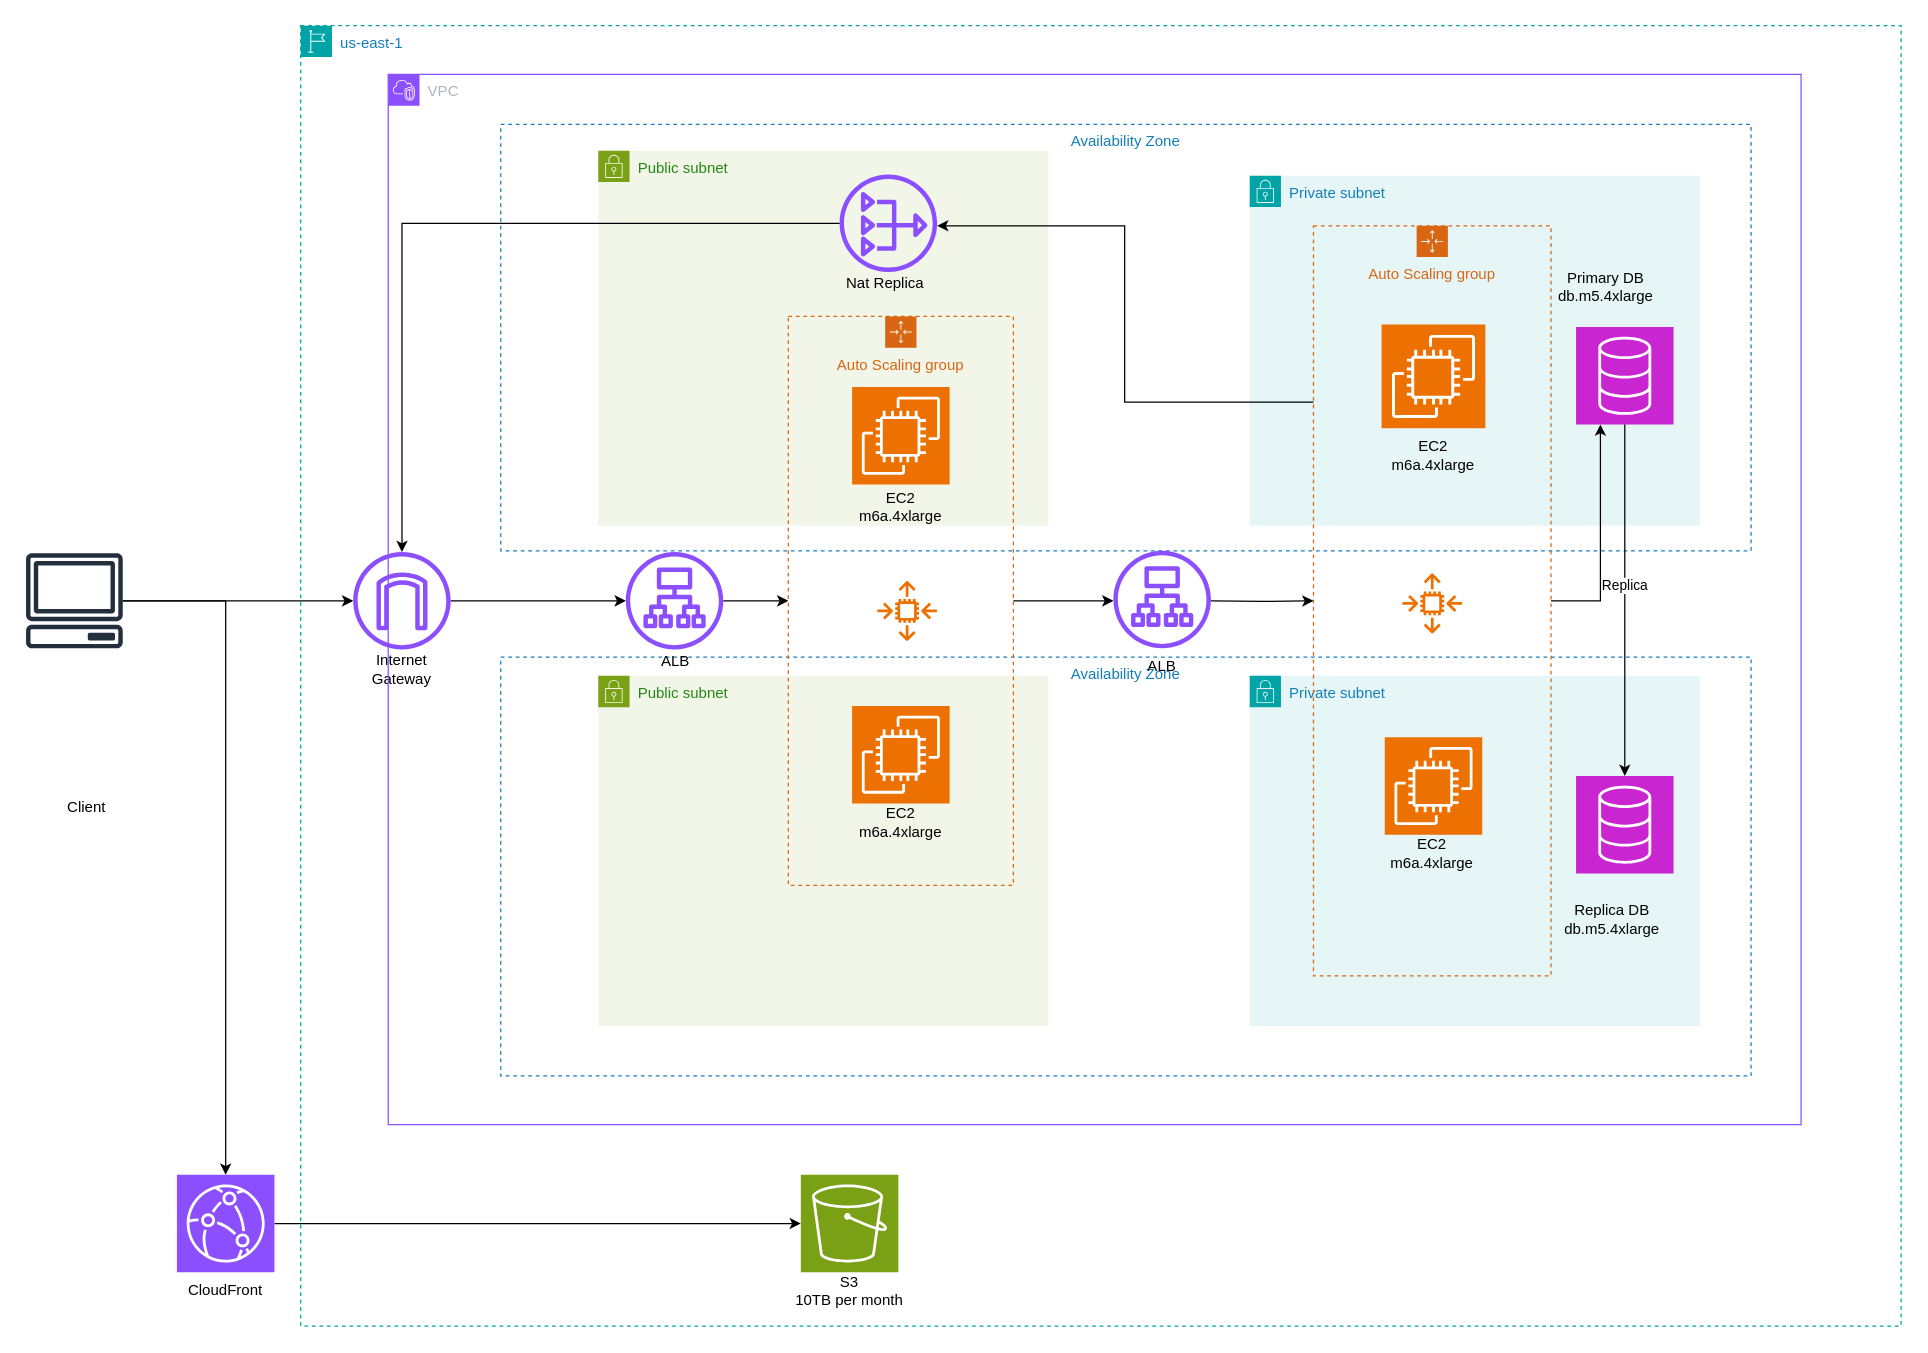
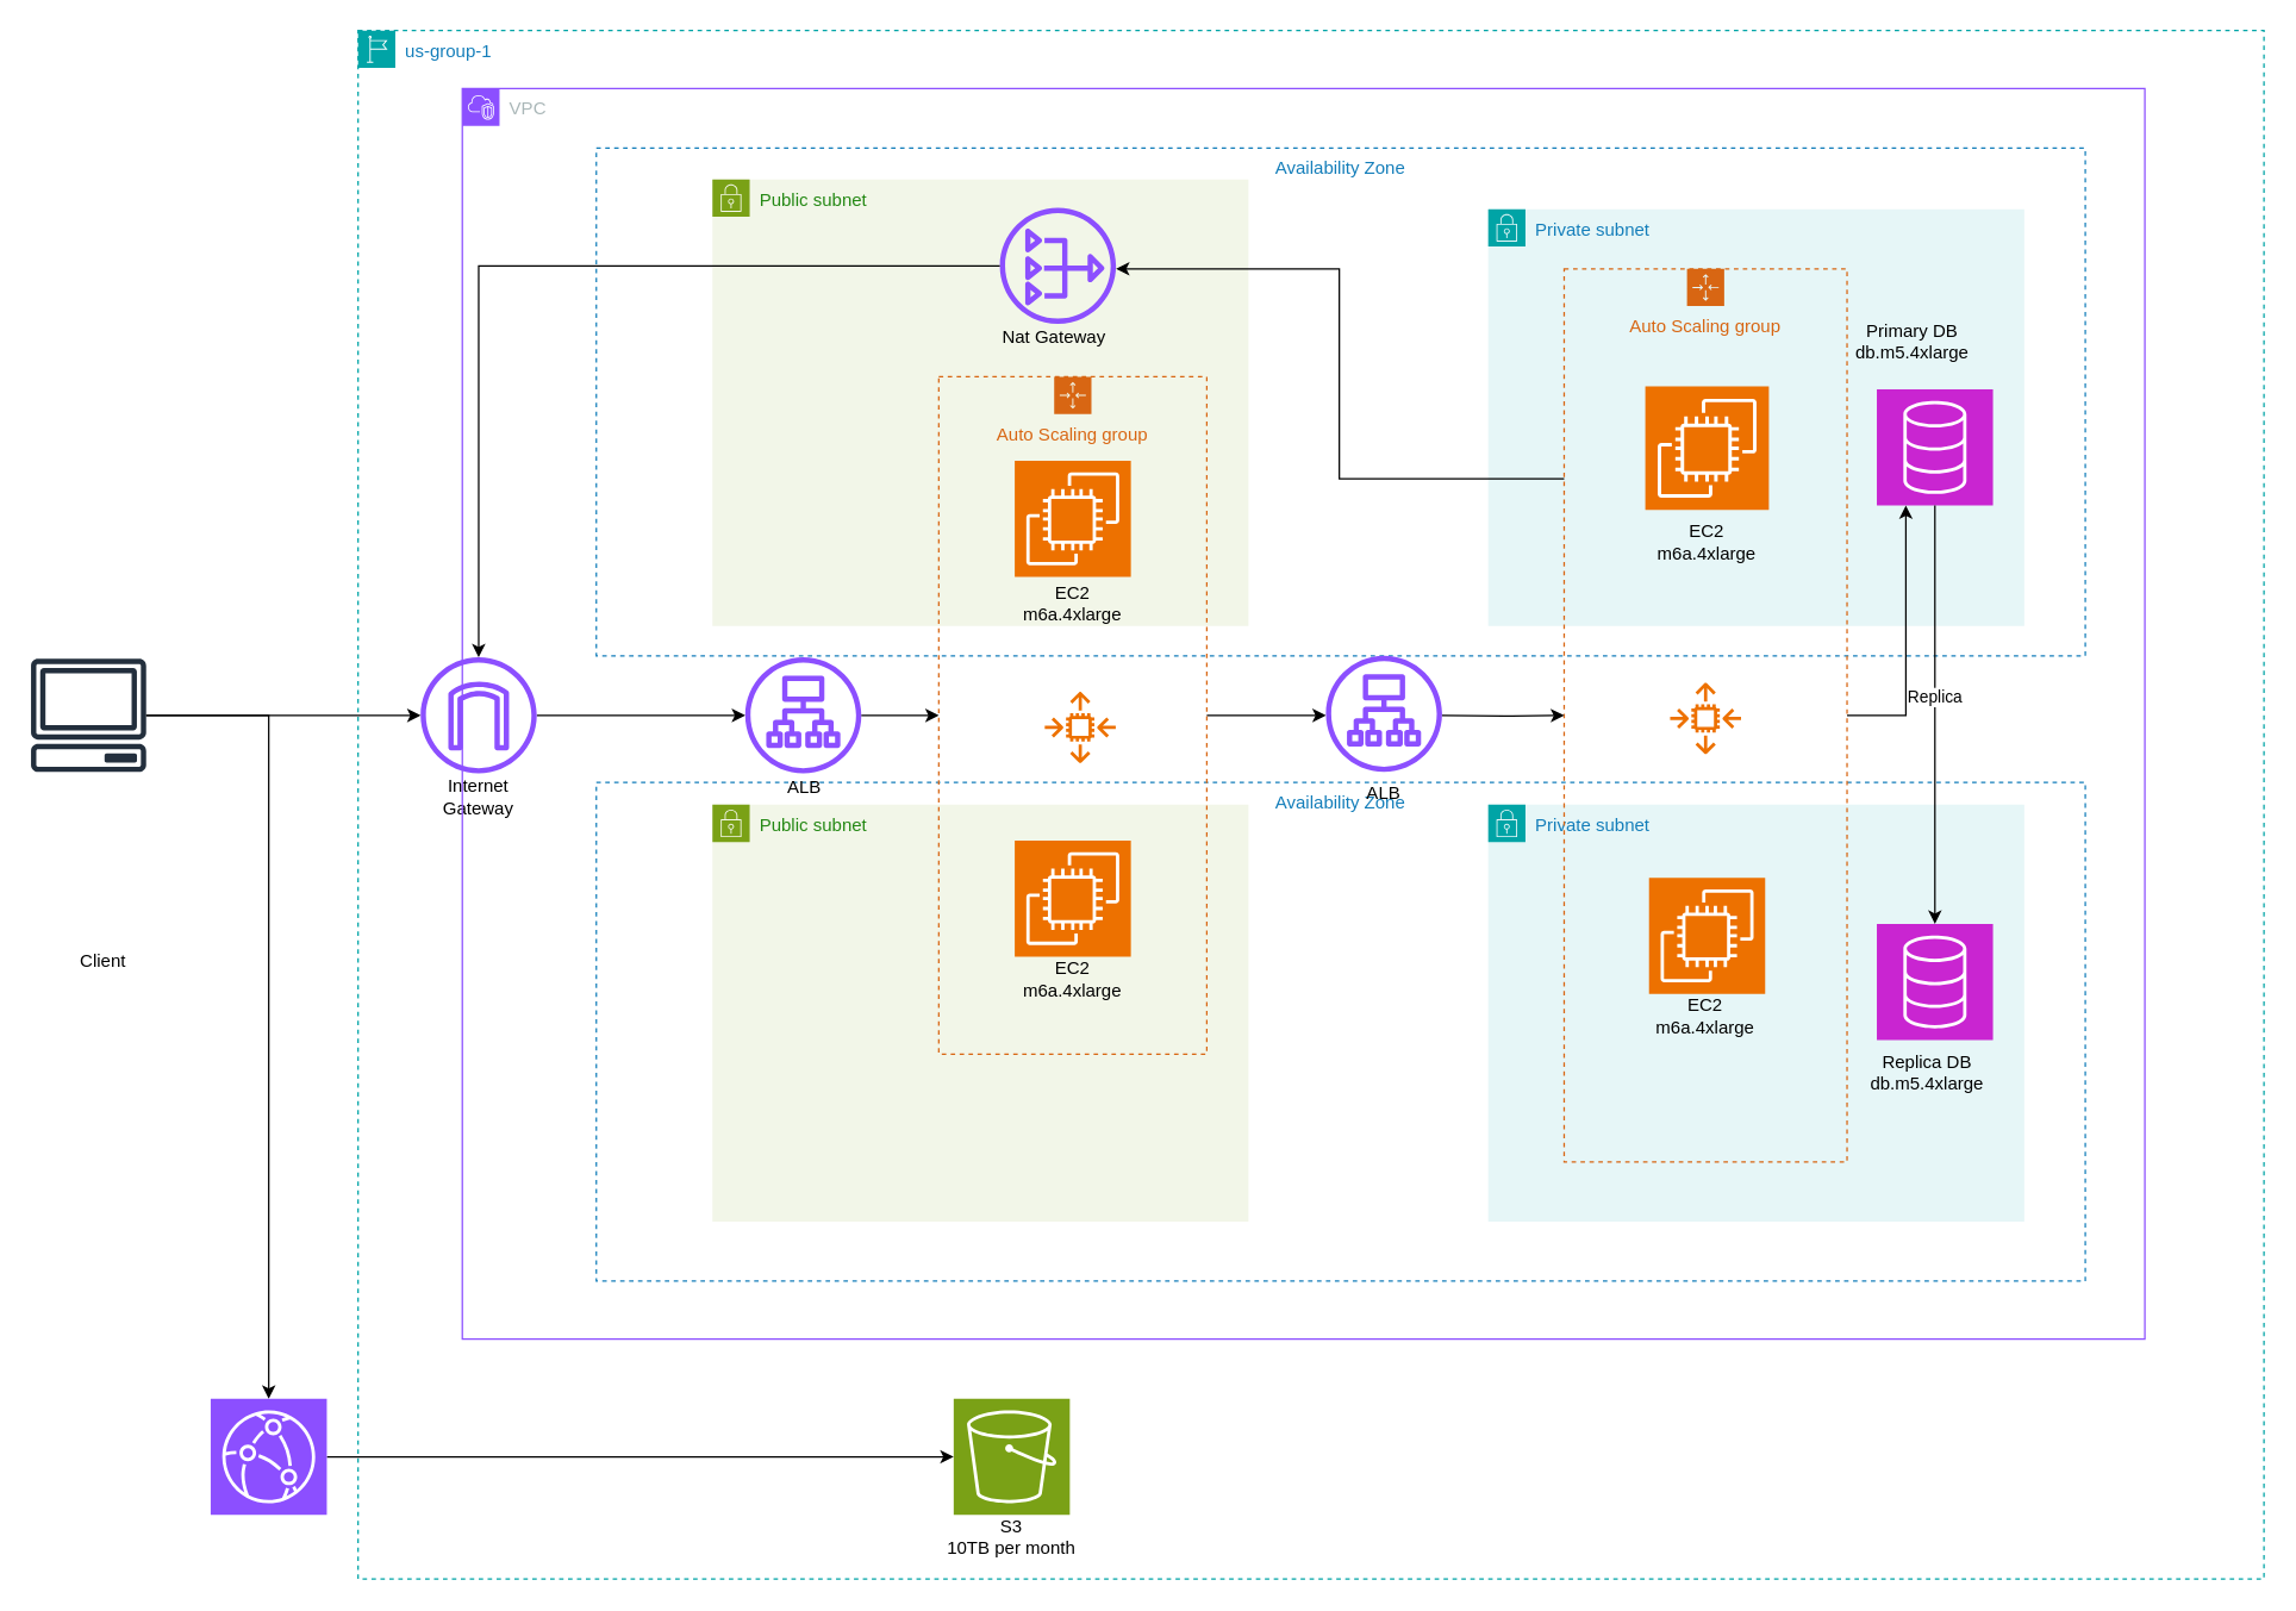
- <mxCell id="2" value="us-east-1" style="points=[[0,0],[0.25,0],[0.5,0],[0.75,0],[1,0],[1,0.25],[1,0.5],[1,0.75],[1,1],[0.75,1],[0.5,1],[0.25,1],[0,1],[0,0.75],[0,0.5],[0,0.25]];outlineConnect=0;gradientColor=none;html=1;whiteSpace=wrap;fontSize=12;fontStyle=0;container=1;pointerEvents=0;collapsible=0;recursiveResize=0;shape=mxgraph.aws4.group;grIcon=mxgraph.aws4.group_region;strokeColor=#00A4A6;fillColor=none;verticalAlign=top;align=left;spacingLeft=30;fontColor=#147EBA;dashed=1;" parent="1" vertex="1"><mxGeometry x="240" y="20" width="1280" height="1040" as="geometry" /></mxCell>
+ <mxCell id="2" value="us-group-1" style="points=[[0,0],[0.25,0],[0.5,0],[0.75,0],[1,0],[1,0.25],[1,0.5],[1,0.75],[1,1],[0.75,1],[0.5,1],[0.25,1],[0,1],[0,0.75],[0,0.5],[0,0.25]];outlineConnect=0;gradientColor=none;html=1;whiteSpace=wrap;fontSize=12;fontStyle=0;container=1;pointerEvents=0;collapsible=0;recursiveResize=0;shape=mxgraph.aws4.group;grIcon=mxgraph.aws4.group_region;strokeColor=#00A4A6;fillColor=none;verticalAlign=top;align=left;spacingLeft=30;fontColor=#147EBA;dashed=1;" parent="1" vertex="1"><mxGeometry x="240" y="20" width="1280" height="1040" as="geometry" /></mxCell>
- <mxCell id="13" value="&amp;nbsp;Nat Replica" style="text;html=1;align=center;verticalAlign=middle;whiteSpace=wrap;rounded=0;" parent="12" vertex="1"><mxGeometry x="169" y="91" width="118" height="30" as="geometry" /></mxCell>
+ <mxCell id="13" value="&amp;nbsp;Nat Gateway" style="text;html=1;align=center;verticalAlign=middle;whiteSpace=wrap;rounded=0;" parent="12" vertex="1"><mxGeometry x="169" y="91" width="118" height="30" as="geometry" /></mxCell>
- <mxCell id="11" value="Replica DB&lt;div&gt;db.m5.4xlarge&lt;br&gt;&lt;/div&gt;" style="text;html=1;align=center;verticalAlign=middle;whiteSpace=wrap;rounded=0;" parent="9" vertex="1"><mxGeometry x="255" y="180" width="70" height="30" as="geometry" /></mxCell>
+ <mxCell id="11" value="Replica DB&lt;div&gt;db.m5.4xlarge&lt;br&gt;&lt;/div&gt;" style="text;html=1;align=center;verticalAlign=middle;whiteSpace=wrap;rounded=0;" parent="9" vertex="1"><mxGeometry x="260" y="165" width="70" height="30" as="geometry" /></mxCell>
- <mxCell id="52" value="CloudFront" style="text;html=1;align=center;verticalAlign=middle;whiteSpace=wrap;rounded=0;" parent="50" vertex="1"><mxGeometry x="9" y="78" width="60" height="30" as="geometry" /></mxCell>
